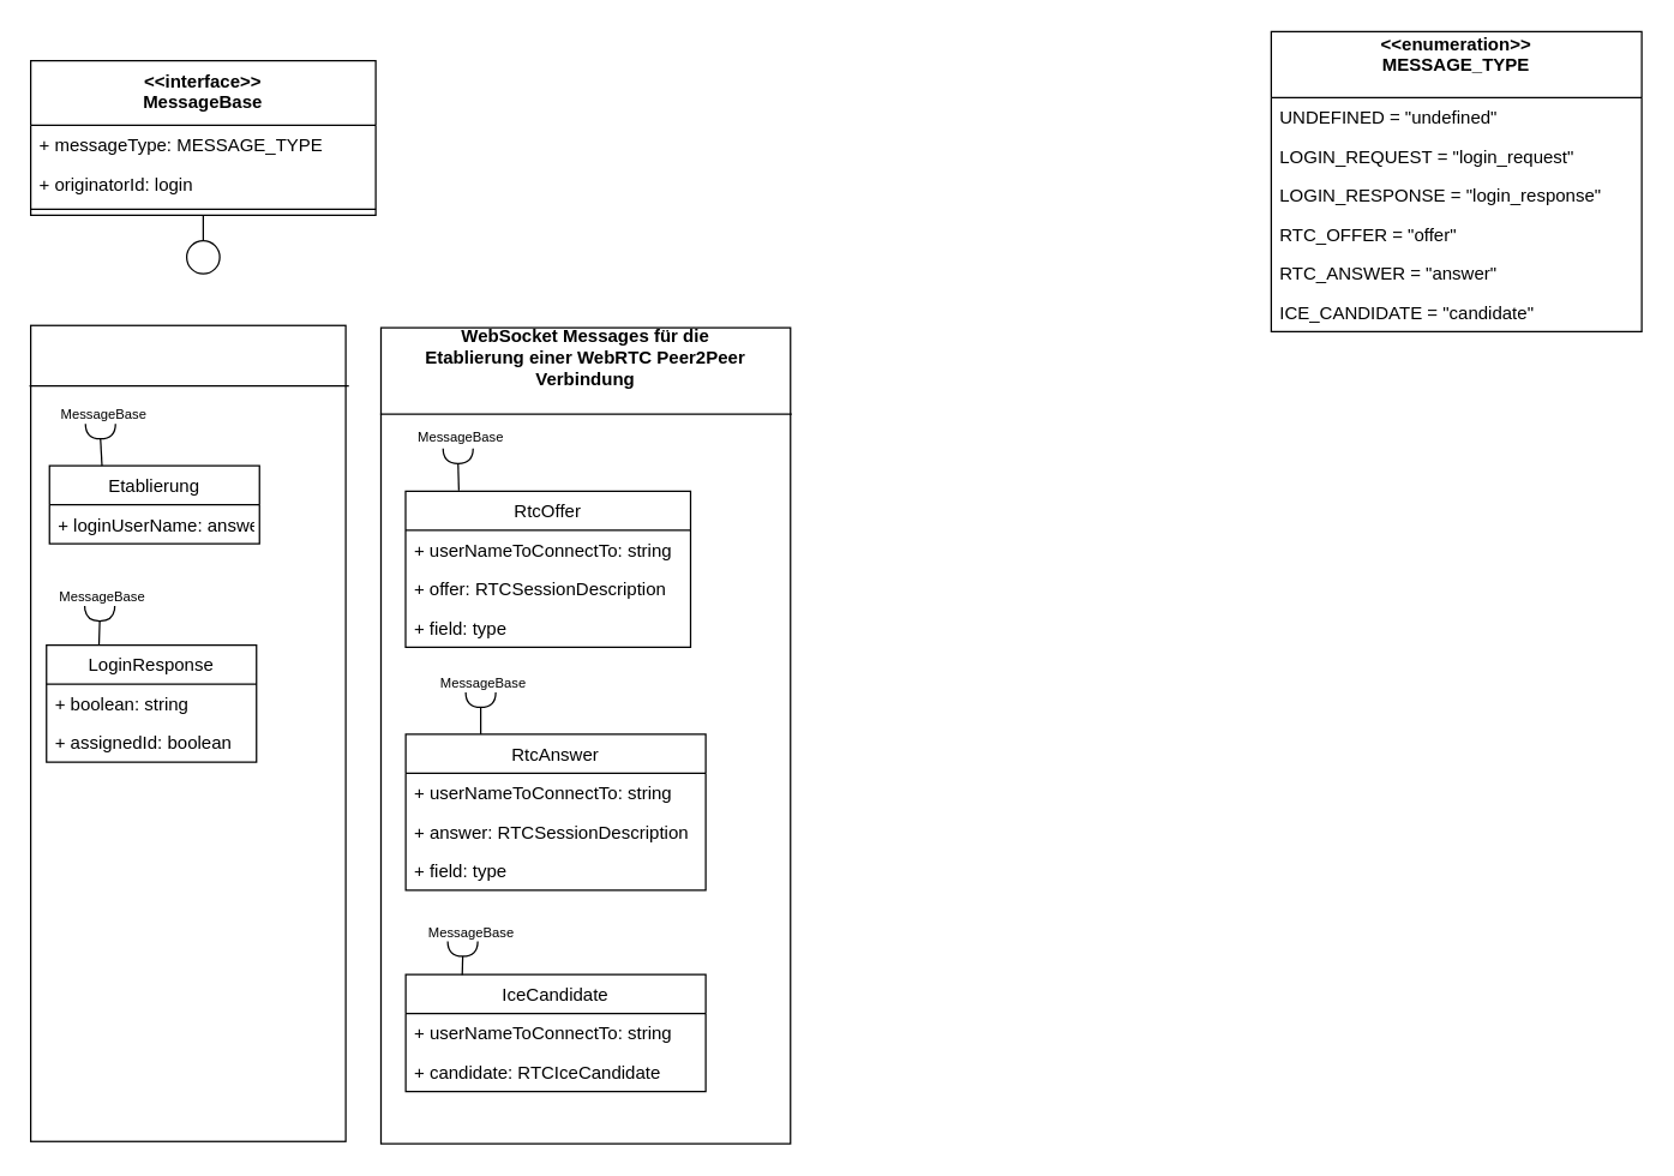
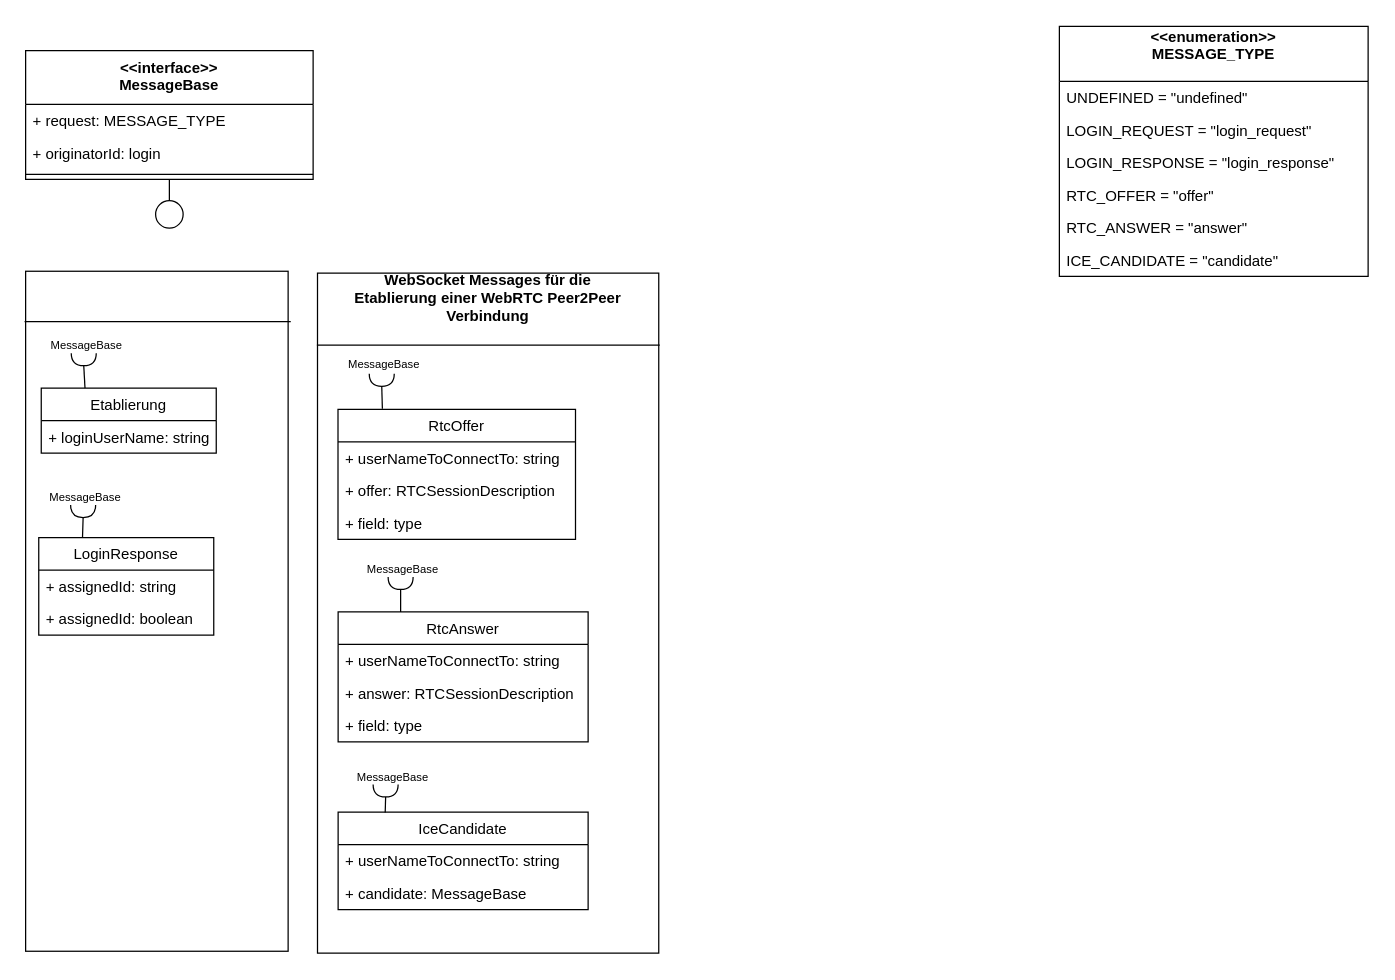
- <mxCell id="5" value="+ messageType: MESSAGE_TYPE" style="text;strokeColor=none;fillColor=none;align=left;verticalAlign=top;spacingLeft=4;spacingRight=4;overflow=hidden;rotatable=0;points=[[0,0.5],[1,0.5]];portConstraint=eastwest;" parent="4" vertex="1"><mxGeometry y="43" width="230" height="26" as="geometry" /></mxCell>
+ <mxCell id="5" value="+ request: MESSAGE_TYPE" style="text;strokeColor=none;fillColor=none;align=left;verticalAlign=top;spacingLeft=4;spacingRight=4;overflow=hidden;rotatable=0;points=[[0,0.5],[1,0.5]];portConstraint=eastwest;" parent="4" vertex="1"><mxGeometry y="43" width="230" height="26" as="geometry" /></mxCell>
- <mxCell id="9" value="+ loginUserName: answer" style="text;strokeColor=none;fillColor=none;align=left;verticalAlign=top;spacingLeft=4;spacingRight=4;overflow=hidden;rotatable=0;points=[[0,0.5],[1,0.5]];portConstraint=eastwest;" parent="8" vertex="1"><mxGeometry y="26" width="140" height="26" as="geometry" /></mxCell>
+ <mxCell id="9" value="+ loginUserName: string" style="text;strokeColor=none;fillColor=none;align=left;verticalAlign=top;spacingLeft=4;spacingRight=4;overflow=hidden;rotatable=0;points=[[0,0.5],[1,0.5]];portConstraint=eastwest;" parent="8" vertex="1"><mxGeometry y="26" width="140" height="26" as="geometry" /></mxCell>
- <mxCell id="14" value="+ boolean: string" style="text;strokeColor=none;fillColor=none;align=left;verticalAlign=top;spacingLeft=4;spacingRight=4;overflow=hidden;rotatable=0;points=[[0,0.5],[1,0.5]];portConstraint=eastwest;" parent="13" vertex="1"><mxGeometry y="26" width="140" height="26" as="geometry" /></mxCell>
+ <mxCell id="14" value="+ assignedId: string" style="text;strokeColor=none;fillColor=none;align=left;verticalAlign=top;spacingLeft=4;spacingRight=4;overflow=hidden;rotatable=0;points=[[0,0.5],[1,0.5]];portConstraint=eastwest;" parent="13" vertex="1"><mxGeometry y="26" width="140" height="26" as="geometry" /></mxCell>
- <mxCell id="26" value="+ candidate: RTCIceCandidate" style="text;strokeColor=none;fillColor=none;align=left;verticalAlign=top;spacingLeft=4;spacingRight=4;overflow=hidden;rotatable=0;points=[[0,0.5],[1,0.5]];portConstraint=eastwest;" parent="24" vertex="1"><mxGeometry y="52" width="200" height="26" as="geometry" /></mxCell>
+ <mxCell id="26" value="+ candidate: MessageBase" style="text;strokeColor=none;fillColor=none;align=left;verticalAlign=top;spacingLeft=4;spacingRight=4;overflow=hidden;rotatable=0;points=[[0,0.5],[1,0.5]];portConstraint=eastwest;" parent="24" vertex="1"><mxGeometry y="52" width="200" height="26" as="geometry" /></mxCell>
